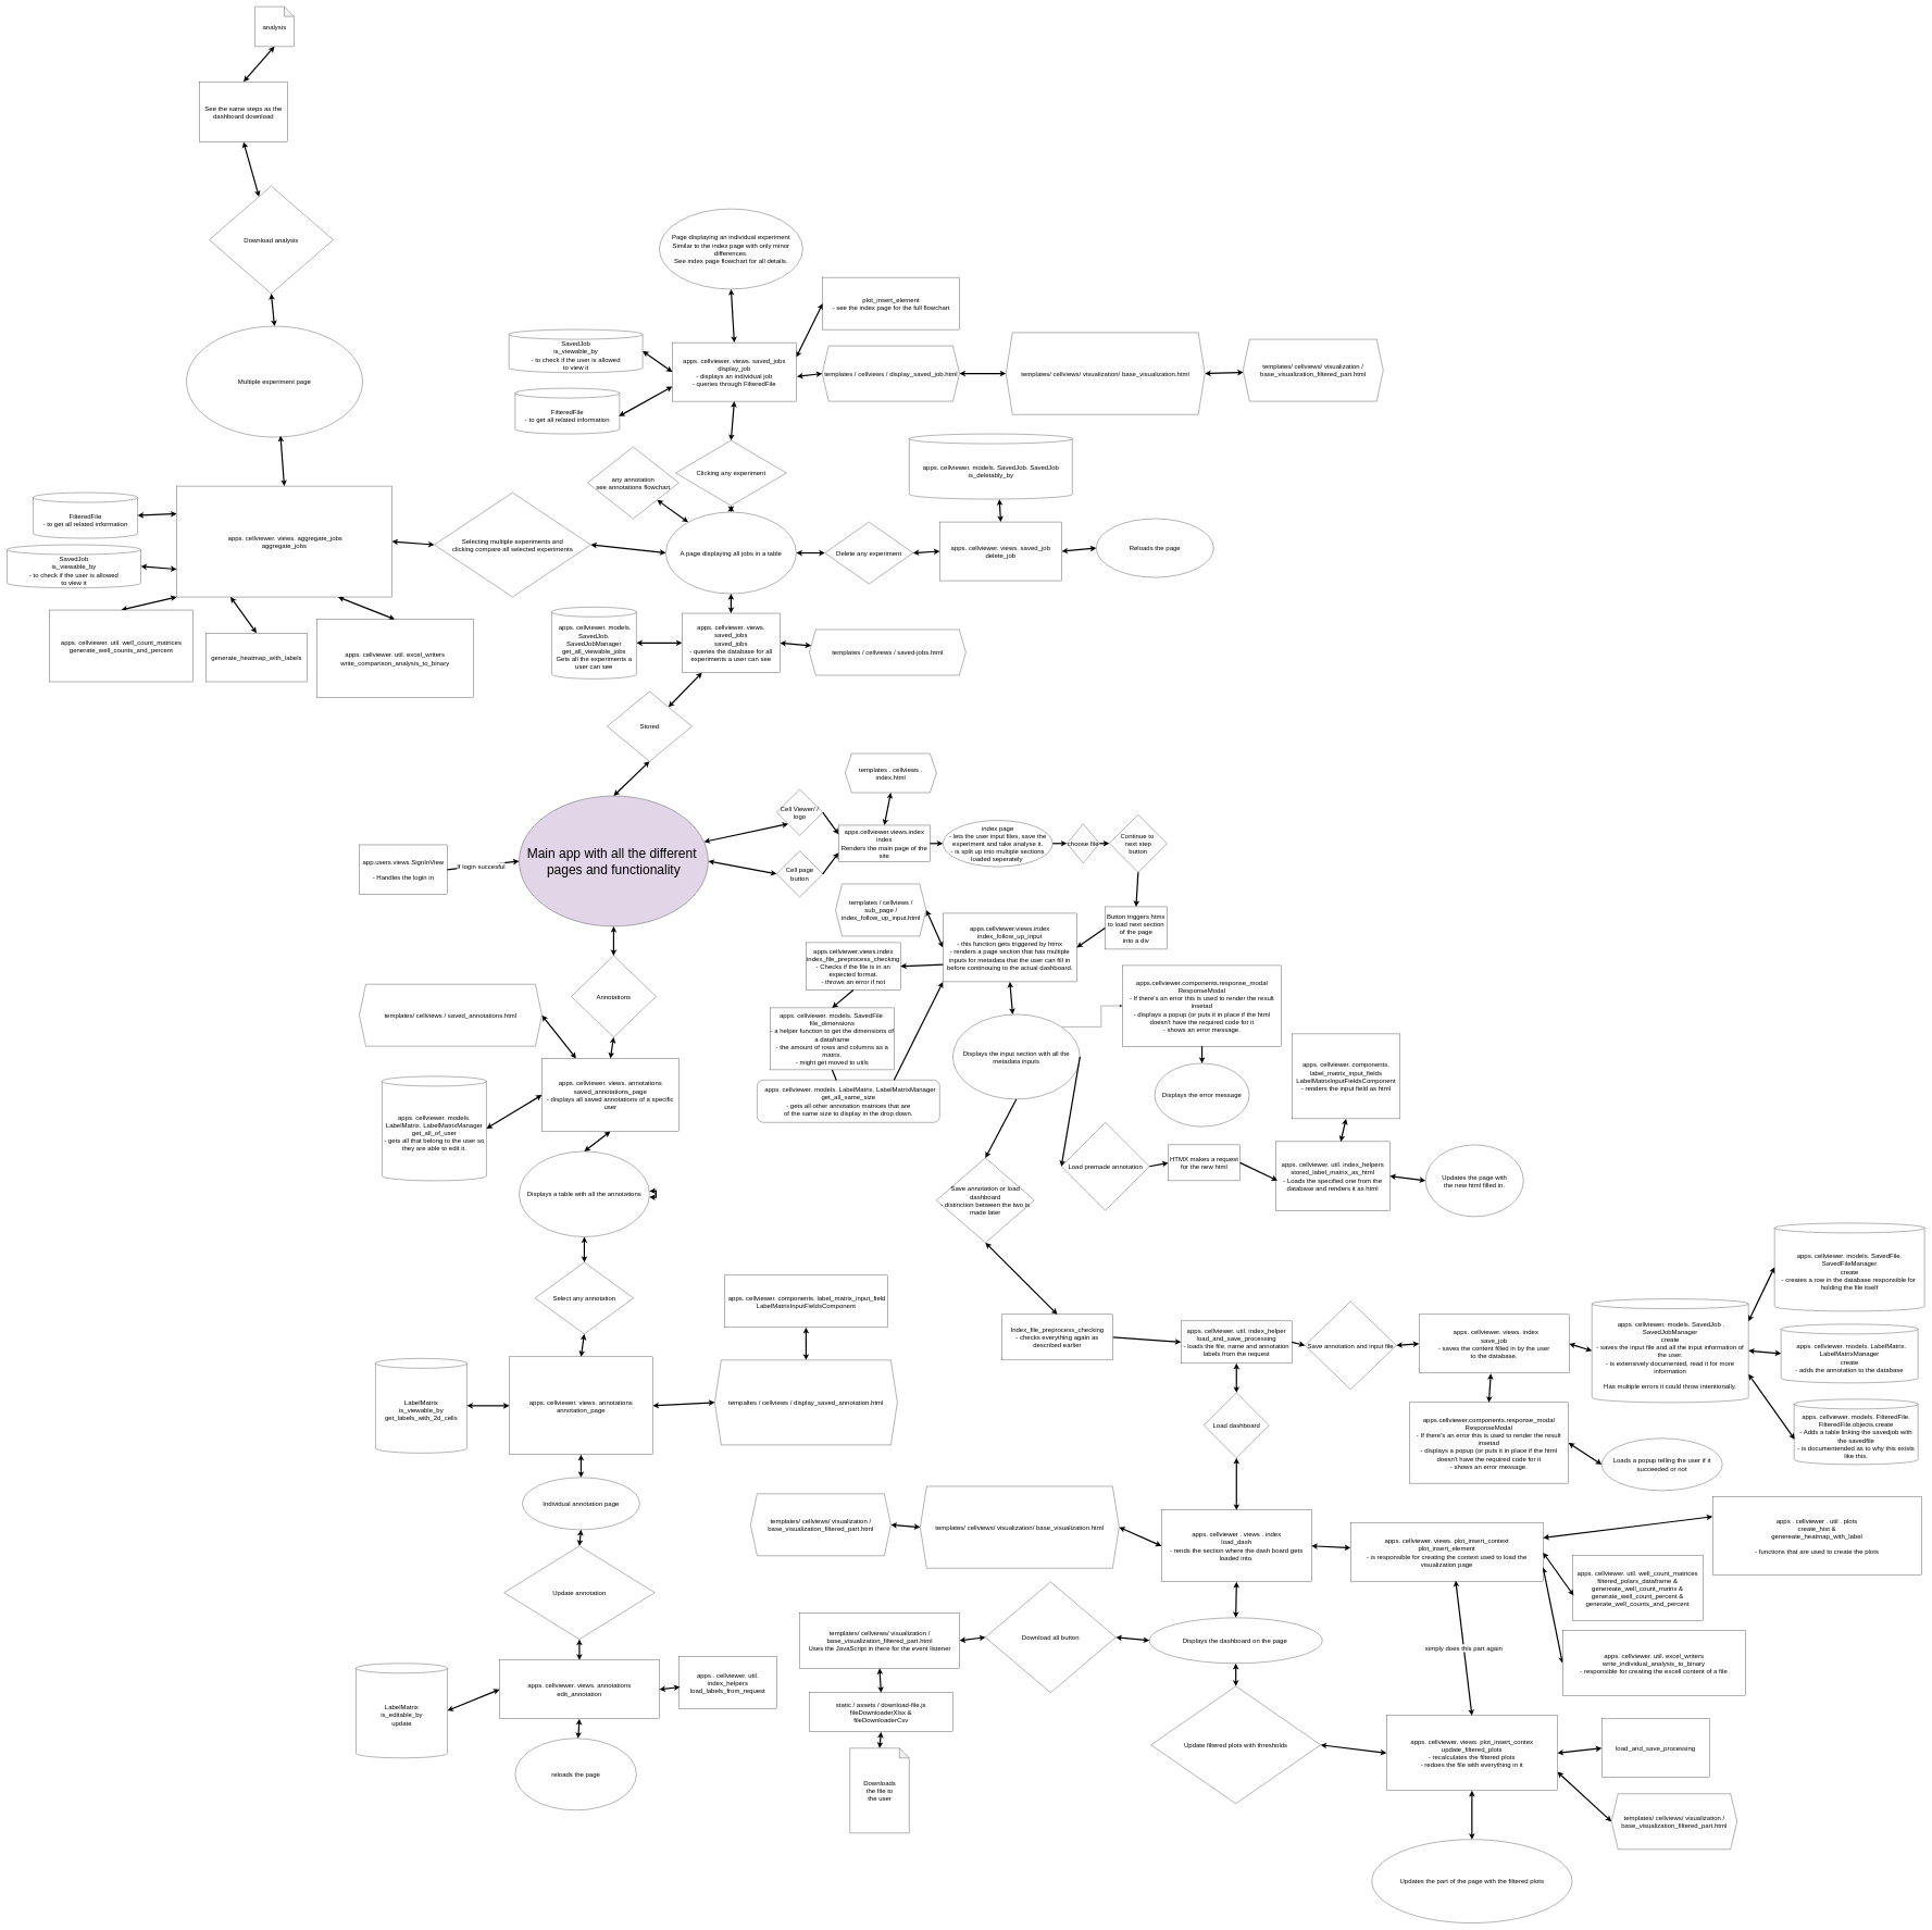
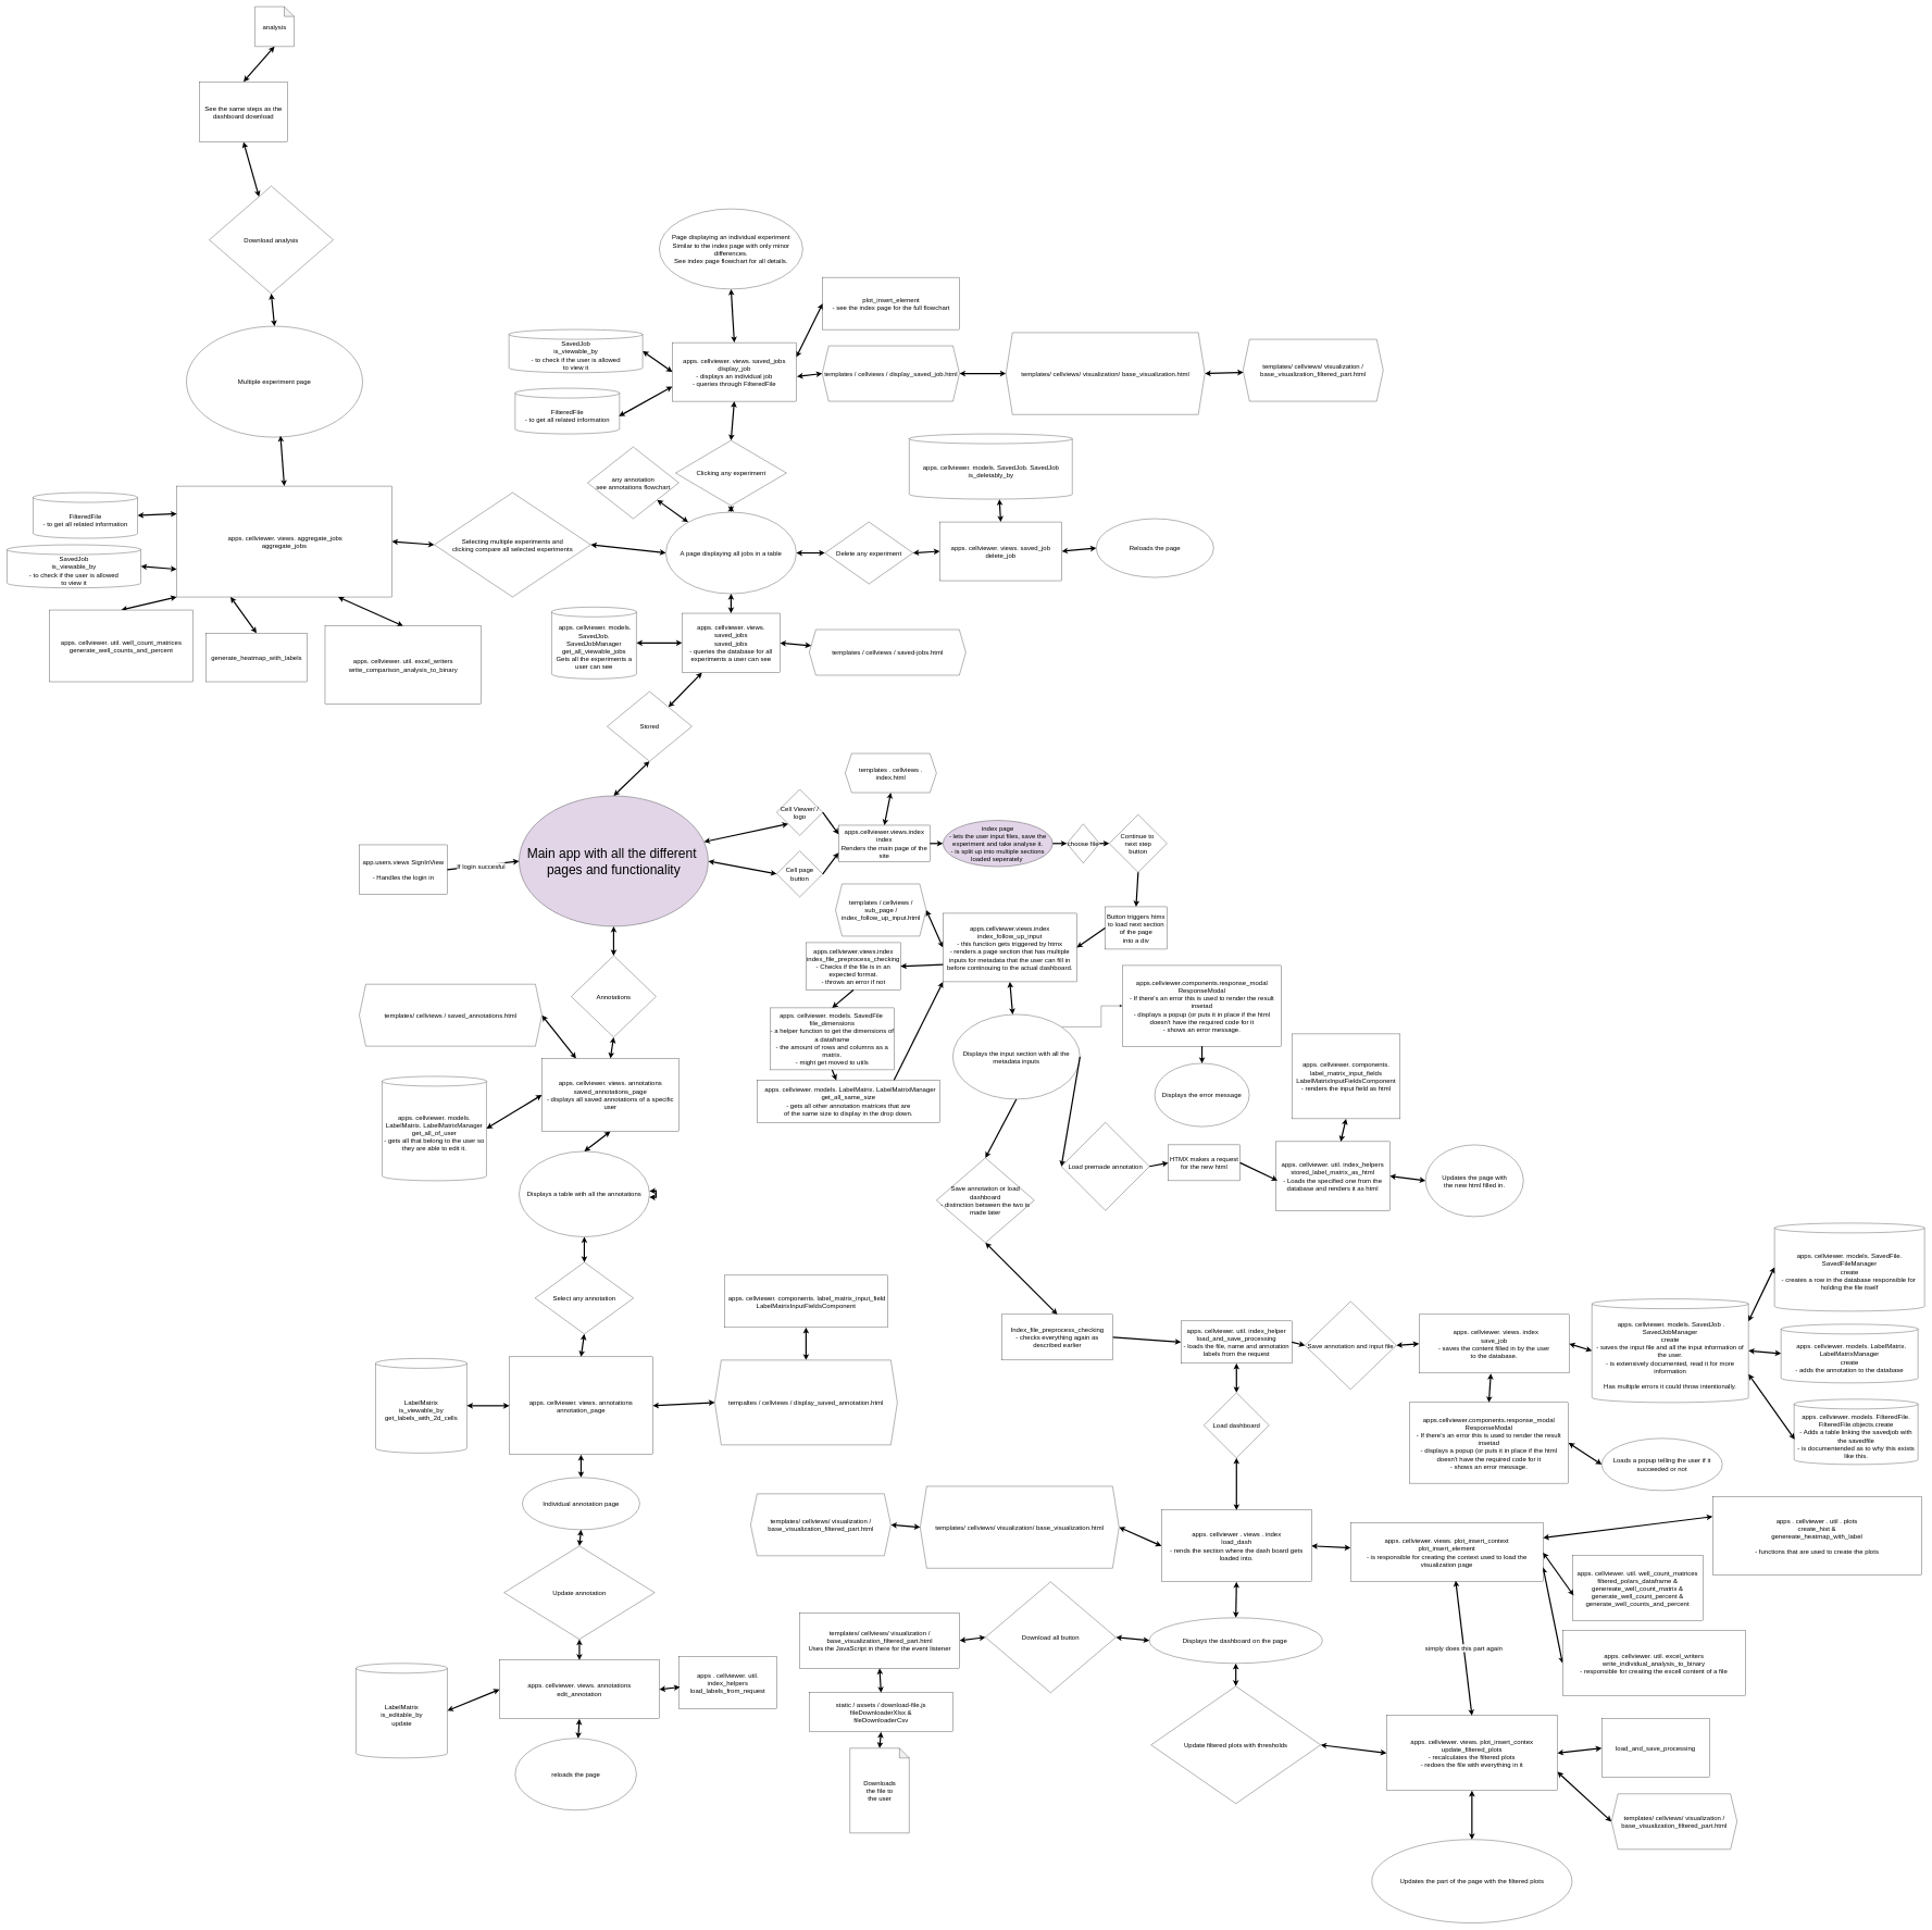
- <mxCell id="193" value="&lt;div&gt;apps. cellviewer. util. excel_writers&lt;/div&gt;write_comparison_analysis_to_binary" style="rounded=0;whiteSpace=wrap;html=1;strokeColor=default;align=center;verticalAlign=middle;fontFamily=Helvetica;fontSize=20;fontColor=default;fillColor=default;" vertex="1" parent="1"><mxGeometry x="970" y="1899" width="479" height="240" as="geometry" /></mxCell>
+ <mxCell id="193" value="&lt;div&gt;apps. cellviewer. util. excel_writers&lt;/div&gt;write_comparison_analysis_to_binary" style="rounded=0;whiteSpace=wrap;html=1;strokeColor=default;align=center;verticalAlign=middle;fontFamily=Helvetica;fontSize=20;fontColor=default;fillColor=default;" vertex="1" parent="1"><mxGeometry x="995" y="1919" width="479" height="240" as="geometry" /></mxCell>
- <mxCell id="17" value="index page&lt;div&gt;- lets the user input files, save the experiment and take analyse it.&lt;/div&gt;&lt;div&gt;- is split up into multiple sections loaded seperately&amp;nbsp;&lt;/div&gt;" style="ellipse;whiteSpace=wrap;html=1;fontSize=20;" vertex="1" parent="1"><mxGeometry x="2890" y="2515" width="336.32" height="142" as="geometry" /></mxCell>
+ <mxCell id="17" value="index page&lt;div&gt;- lets the user input files, save the experiment and take analyse it.&lt;/div&gt;&lt;div&gt;- is split up into multiple sections loaded seperately&amp;nbsp;&lt;/div&gt;" style="ellipse;whiteSpace=wrap;html=1;fontSize=20;fillColor=#e1d5e7;" vertex="1" parent="1"><mxGeometry x="2890" y="2515" width="336.32" height="142" as="geometry" /></mxCell>
- <mxCell id="89" value="" style="endArrow=none;html=1;rounded=0;strokeColor=default;strokeWidth=4;align=center;verticalAlign=middle;fontFamily=Helvetica;fontSize=20;fontColor=default;labelBackgroundColor=default;exitX=0.5;exitY=1;exitDx=0;exitDy=0;entryX=0.434;entryY=0.007;entryDx=0;entryDy=0;entryPerimeter=0;" edge="1" parent="1" source="30" target="31"><mxGeometry width="50" height="50" relative="1" as="geometry"><mxPoint x="2340" y="3670" as="sourcePoint" /><mxPoint x="2390" y="3620" as="targetPoint" /></mxGeometry></mxCell>
+ <mxCell id="89" value="" style="endArrow=classic;html=1;rounded=0;strokeColor=default;strokeWidth=4;align=center;verticalAlign=middle;fontFamily=Helvetica;fontSize=20;fontColor=default;labelBackgroundColor=default;exitX=0.5;exitY=1;exitDx=0;exitDy=0;entryX=0.434;entryY=0.007;entryDx=0;entryDy=0;entryPerimeter=0;" edge="1" parent="1" source="30" target="31"><mxGeometry width="50" height="50" relative="1" as="geometry"><mxPoint x="2340" y="3670" as="sourcePoint" /><mxPoint x="2390" y="3620" as="targetPoint" /></mxGeometry></mxCell>
- <mxCell id="31" value="&amp;nbsp; apps. cellviewer. models. LabelMatrix. LabelMatrixManager&lt;br&gt;get_all_same_size&lt;div&gt;- gets all other annotation matrices that are&lt;/div&gt;&lt;div&gt;of the same size to display in the drop down.&lt;/div&gt;" style="whiteSpace=wrap;html=1;strokeColor=default;align=center;verticalAlign=middle;fontFamily=Helvetica;fontSize=20;fontColor=default;fillColor=default;rounded=1;" vertex="1" parent="1"><mxGeometry x="2320" y="3311.18" width="560" height="130" as="geometry" /></mxCell>
+ <mxCell id="31" value="&amp;nbsp; apps. cellviewer. models. LabelMatrix. LabelMatrixManager&lt;br&gt;get_all_same_size&lt;div&gt;- gets all other annotation matrices that are&lt;/div&gt;&lt;div&gt;of the same size to display in the drop down.&lt;/div&gt;" style="rounded=0;whiteSpace=wrap;html=1;strokeColor=default;align=center;verticalAlign=middle;fontFamily=Helvetica;fontSize=20;fontColor=default;fillColor=default;" vertex="1" parent="1"><mxGeometry x="2320" y="3311.18" width="560" height="130" as="geometry" /></mxCell>
